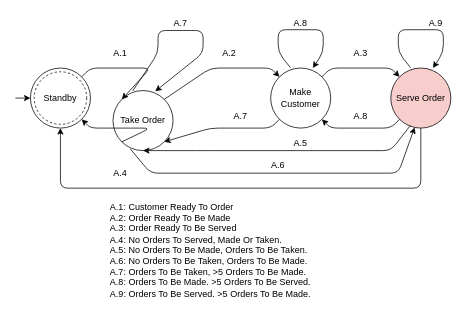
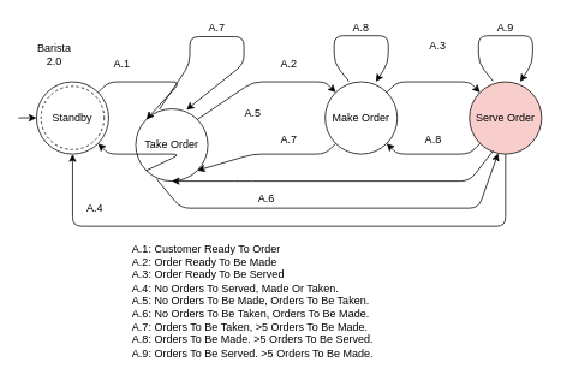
- <mxCell id="30" value="A.9" parent="1" vertex="1" style="text;html=1;strokeColor=none;fillColor=none;align=center;verticalAlign=middle;whiteSpace=wrap;rounded=0;"><mxGeometry x="560" y="20" as="geometry" height="20" width="40" /></mxCell>
+ <mxCell id="30" value="A.9" parent="1" vertex="1" style="text;html=1;strokeColor=none;fillColor=none;align=center;verticalAlign=middle;whiteSpace=wrap;rounded=0;"><mxGeometry as="geometry" height="20" width="40" y="20" x="540" /></mxCell>
+ <mxCell id="3" value="Barista 2.0" parent="1" vertex="1" style="text;html=1;strokeColor=none;fillColor=none;align=center;verticalAlign=middle;whiteSpace=wrap;rounded=0;"><mxGeometry as="geometry" height="20" width="40" y="50" x="40" /></mxCell>
- <mxCell id="7" value="A.1" parent="1" vertex="1" style="text;html=1;strokeColor=none;fillColor=none;align=center;verticalAlign=middle;whiteSpace=wrap;rounded=0;"><mxGeometry as="geometry" height="20" width="40" y="60" x="140" /></mxCell>
+ <mxCell id="7" value="A.1" parent="1" vertex="1" style="text;html=1;strokeColor=none;fillColor=none;align=center;verticalAlign=middle;whiteSpace=wrap;rounded=0;"><mxGeometry x="115" y="60" as="geometry" height="20" width="40" /></mxCell>
- <mxCell id="23" value="A.2" parent="1" vertex="1" style="text;html=1;strokeColor=none;fillColor=none;align=center;verticalAlign=middle;whiteSpace=wrap;rounded=0;"><mxGeometry x="285" y="60" as="geometry" height="20" width="40" /></mxCell>
+ <mxCell id="23" value="A.2" parent="1" vertex="1" style="text;html=1;strokeColor=none;fillColor=none;align=center;verticalAlign=middle;whiteSpace=wrap;rounded=0;"><mxGeometry as="geometry" height="20" width="40" y="60" x="300" /></mxCell>
- <mxCell id="24" value="A.3" parent="1" vertex="1" style="text;html=1;strokeColor=none;fillColor=none;align=center;verticalAlign=middle;whiteSpace=wrap;rounded=0;"><mxGeometry as="geometry" height="20" width="40" y="60" x="460" /></mxCell>
+ <mxCell id="24" value="A.3" parent="1" vertex="1" style="text;html=1;strokeColor=none;fillColor=none;align=center;verticalAlign=middle;whiteSpace=wrap;rounded=0;"><mxGeometry x="465" y="40" as="geometry" height="20" width="40" /></mxCell>
- <mxCell id="10" value="Make Customer" parent="1" vertex="1" style="ellipse;whiteSpace=wrap;html=1;aspect=fixed;"><mxGeometry as="geometry" height="80" width="80" y="90" x="360" /></mxCell>
+ <mxCell id="10" value="Make Order" parent="1" vertex="1" style="ellipse;whiteSpace=wrap;html=1;aspect=fixed;"><mxGeometry as="geometry" height="80" width="80" y="90" x="360" /></mxCell>
- <mxCell id="26" value="A.5" parent="1" vertex="1" style="text;html=1;strokeColor=none;fillColor=none;align=center;verticalAlign=middle;whiteSpace=wrap;rounded=0;"><mxGeometry as="geometry" height="20" width="40" y="180" x="380" /></mxCell>
+ <mxCell id="26" value="A.5" parent="1" vertex="1" style="text;html=1;strokeColor=none;fillColor=none;align=center;verticalAlign=middle;whiteSpace=wrap;rounded=0;"><mxGeometry x="260" y="115" as="geometry" height="20" width="40" /></mxCell>
- <mxCell id="27" value="A.6" parent="1" vertex="1" style="text;html=1;strokeColor=none;fillColor=none;align=center;verticalAlign=middle;whiteSpace=wrap;rounded=0;"><mxGeometry as="geometry" height="20" width="40" y="210" x="350" /></mxCell>
+ <mxCell id="27" value="A.6" parent="1" vertex="1" style="text;html=1;strokeColor=none;fillColor=none;align=center;verticalAlign=middle;whiteSpace=wrap;rounded=0;"><mxGeometry x="275" y="210" as="geometry" height="20" width="40" /></mxCell>
- <mxCell id="25" value="A.4" parent="1" vertex="1" style="text;html=1;strokeColor=none;fillColor=none;align=center;verticalAlign=middle;whiteSpace=wrap;rounded=0;"><mxGeometry as="geometry" height="20" width="40" y="220" x="140" /></mxCell>
+ <mxCell id="25" value="A.4" parent="1" vertex="1" style="text;html=1;strokeColor=none;fillColor=none;align=center;verticalAlign=middle;whiteSpace=wrap;rounded=0;"><mxGeometry x="85" y="220" as="geometry" height="20" width="40" /></mxCell>
